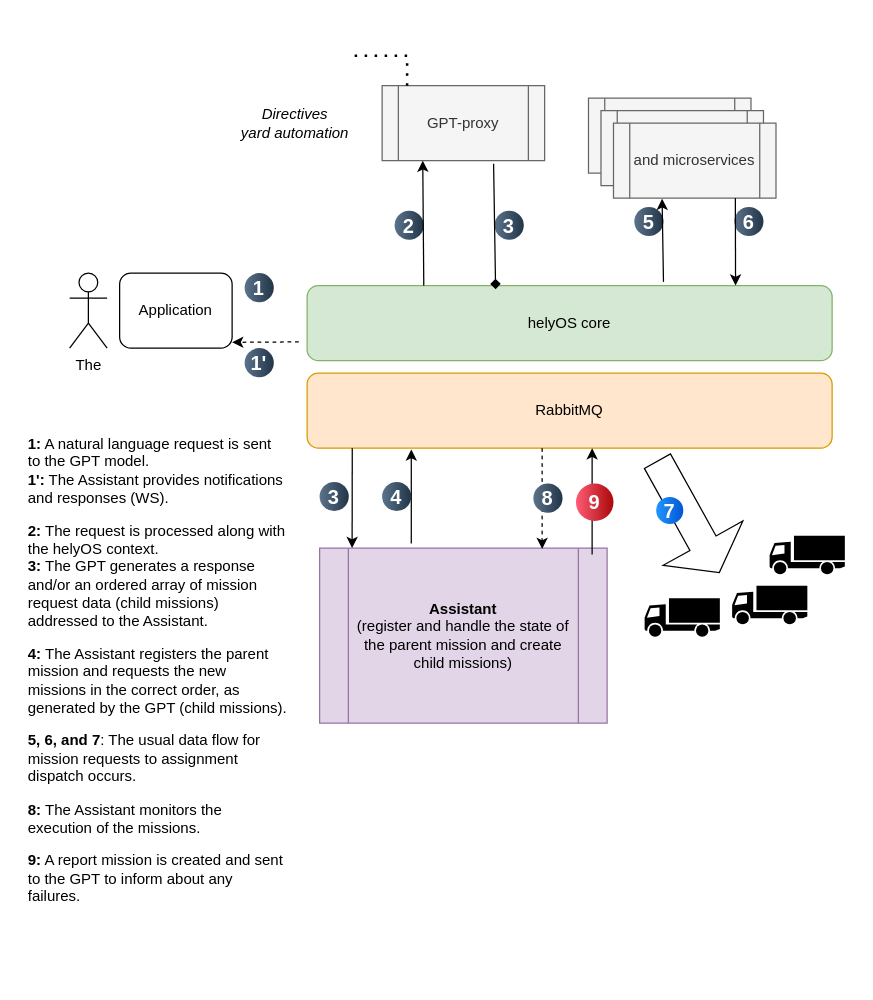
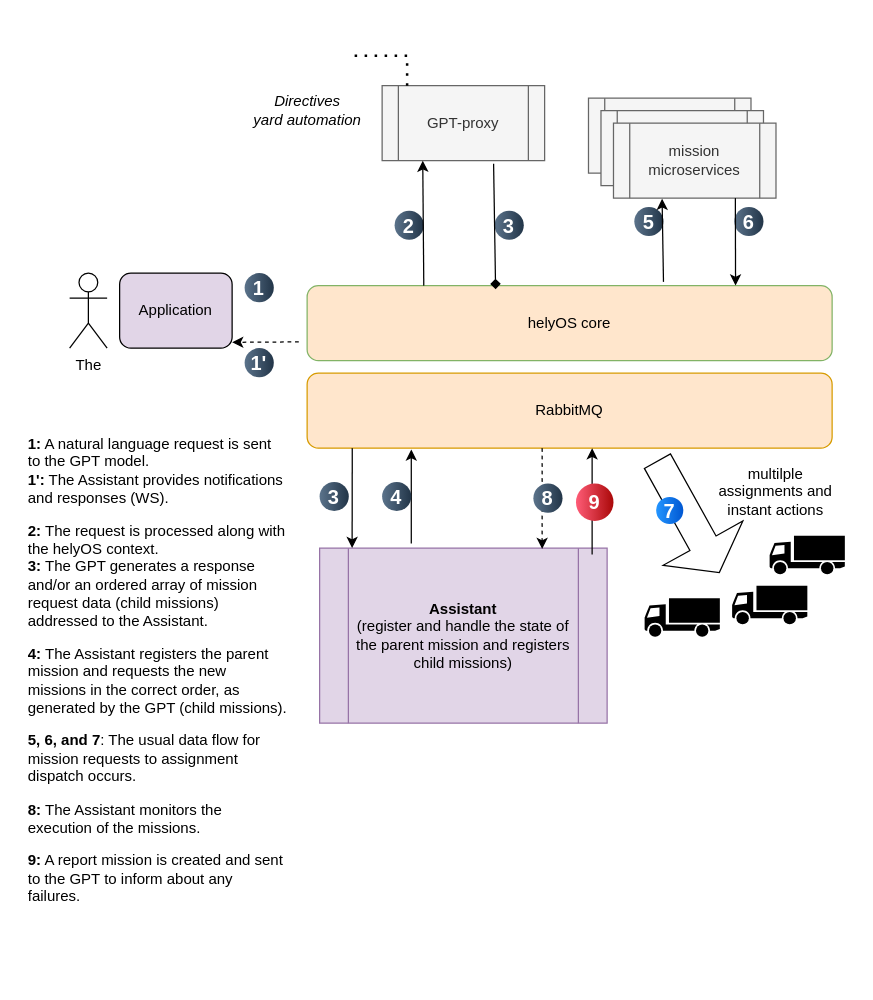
- <mxCell id="41" value="&lt;div&gt;&lt;font&gt;Directives&lt;/font&gt;&lt;/div&gt;&lt;div&gt;&lt;font&gt;yard automation&lt;/font&gt;&lt;/div&gt;" style="text;strokeColor=none;fillColor=none;html=1;fontSize=12;fontStyle=2;verticalAlign=middle;align=center;" vertex="1" parent="1"><mxGeometry x="185" y="78" width="100" height="40" as="geometry" /></mxCell>
+ <mxCell id="41" value="&lt;div&gt;&lt;font&gt;Directives&lt;/font&gt;&lt;/div&gt;&lt;div&gt;&lt;font&gt;yard automation&lt;/font&gt;&lt;/div&gt;" style="text;strokeColor=none;fillColor=none;html=1;fontSize=12;fontStyle=2;verticalAlign=middle;align=center;" vertex="1" parent="1"><mxGeometry x="195" y="68" width="100" height="40" as="geometry" /></mxCell>
- <mxCell id="27" value="and microservices" style="shape=process;whiteSpace=wrap;html=1;backgroundOutline=1;fillColor=#f5f5f5;fontColor=#333333;strokeColor=#666666;" vertex="1" parent="1"><mxGeometry x="490.09" y="98" width="130" height="60" as="geometry" /></mxCell>
+ <mxCell id="27" value="mission microservices" style="shape=process;whiteSpace=wrap;html=1;backgroundOutline=1;fillColor=#f5f5f5;fontColor=#333333;strokeColor=#666666;" vertex="1" parent="1"><mxGeometry x="490.09" y="98" width="130" height="60" as="geometry" /></mxCell>
- <mxCell id="3" value="&lt;div&gt;Application&lt;/div&gt;" style="rounded=1;whiteSpace=wrap;html=1;" vertex="1" parent="1"><mxGeometry x="95" y="218" width="90" height="60" as="geometry" /></mxCell>
+ <mxCell id="3" value="&lt;div&gt;Application&lt;/div&gt;" style="rounded=1;whiteSpace=wrap;html=1;fillColor=#e1d5e7;" vertex="1" parent="1"><mxGeometry x="95" y="218" width="90" height="60" as="geometry" /></mxCell>
- <mxCell id="4" value="helyOS core" style="rounded=1;whiteSpace=wrap;html=1;fillColor=#d5e8d4;strokeColor=#82b366;" vertex="1" parent="1"><mxGeometry x="245" y="228" width="420" height="60" as="geometry" /></mxCell>
+ <mxCell id="4" value="helyOS core" style="rounded=1;whiteSpace=wrap;html=1;fillColor=#ffe6cc;strokeColor=#82b366;" vertex="1" parent="1"><mxGeometry x="245" y="228" width="420" height="60" as="geometry" /></mxCell>
+ <mxCell id="14" value="multilple assignments and instant actions" style="text;html=1;align=center;verticalAlign=middle;whiteSpace=wrap;rounded=0;" vertex="1" parent="1"><mxGeometry x="565" y="378" width="110" height="30" as="geometry" /></mxCell>
- <mxCell id="6" value="&lt;div&gt;&lt;b&gt;Assistant&lt;/b&gt;&lt;/div&gt;&lt;div&gt;(register and handle the state of the parent mission and create child missions)&lt;/div&gt;" style="shape=process;whiteSpace=wrap;html=1;backgroundOutline=1;fillColor=#e1d5e7;strokeColor=#9673a6;" vertex="1" parent="1"><mxGeometry x="255" y="438" width="230" height="140" as="geometry" /></mxCell>
+ <mxCell id="6" value="&lt;div&gt;&lt;b&gt;Assistant&lt;/b&gt;&lt;/div&gt;&lt;div&gt;(register and handle the state of the parent mission and registers child missions)&lt;/div&gt;" style="shape=process;whiteSpace=wrap;html=1;backgroundOutline=1;fillColor=#e1d5e7;strokeColor=#9673a6;" vertex="1" parent="1"><mxGeometry x="255" y="438" width="230" height="140" as="geometry" /></mxCell>
